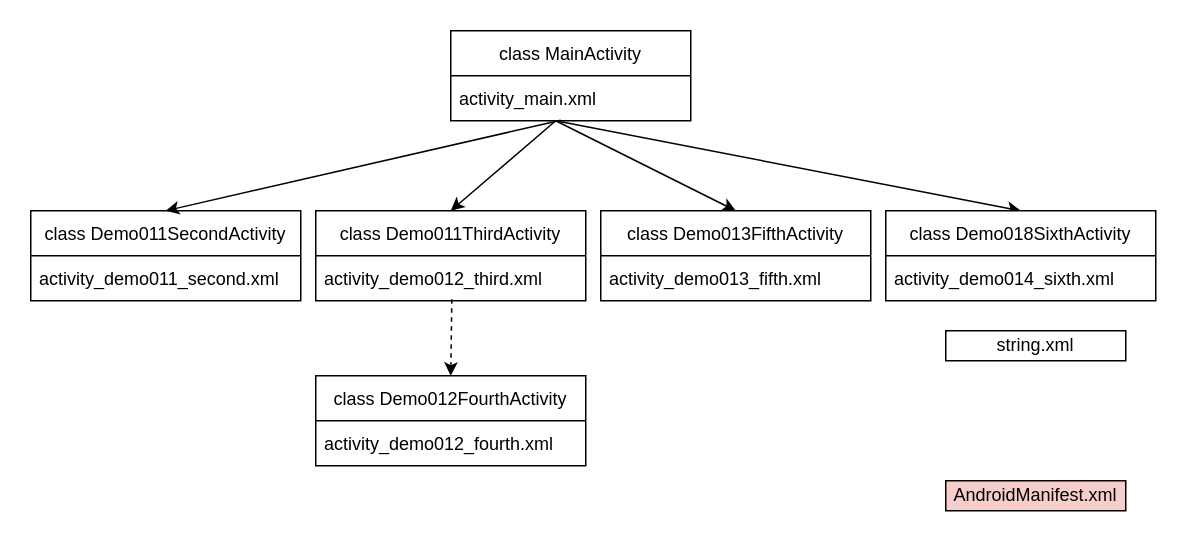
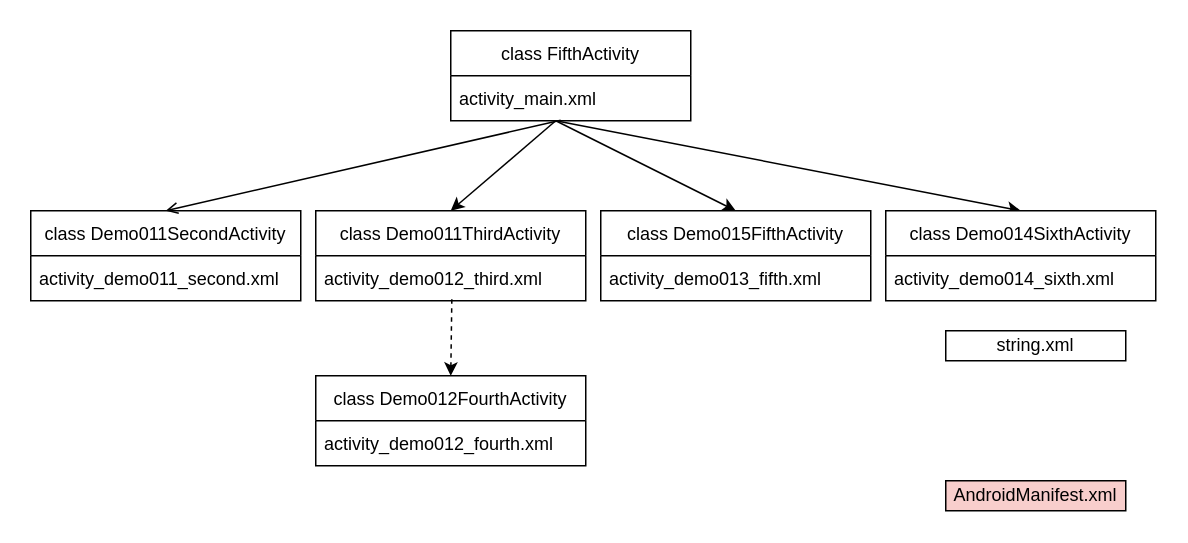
- <mxCell id="2" value="class MainActivity" style="swimlane;fontStyle=0;childLayout=stackLayout;horizontal=1;startSize=30;horizontalStack=0;resizeParent=1;resizeParentMax=0;resizeLast=0;collapsible=1;marginBottom=0;" parent="1" vertex="1"><mxGeometry x="300" y="20" width="160" height="60" as="geometry" /></mxCell>
+ <mxCell id="2" value="class FifthActivity" style="swimlane;fontStyle=0;childLayout=stackLayout;horizontal=1;startSize=30;horizontalStack=0;resizeParent=1;resizeParentMax=0;resizeLast=0;collapsible=1;marginBottom=0;" parent="1" vertex="1"><mxGeometry x="300" y="20" width="160" height="60" as="geometry" /></mxCell>
- <mxCell id="8" value="" style="endArrow=classic;html=1;rounded=0;exitX=0.458;exitY=0.989;exitDx=0;exitDy=0;exitPerimeter=0;entryX=0.5;entryY=0;entryDx=0;entryDy=0;" edge="1" parent="1" source="3" target="4"><mxGeometry width="50" height="50" relative="1" as="geometry"><mxPoint x="400" y="270" as="sourcePoint" /><mxPoint x="450" y="220" as="targetPoint" /></mxGeometry></mxCell>
+ <mxCell id="8" value="" style="endArrow=open;html=1;rounded=0;exitX=0.458;exitY=0.989;exitDx=0;exitDy=0;exitPerimeter=0;entryX=0.5;entryY=0;entryDx=0;entryDy=0;" edge="1" parent="1" source="3" target="4"><mxGeometry width="50" height="50" relative="1" as="geometry"><mxPoint x="400" y="270" as="sourcePoint" /><mxPoint x="450" y="220" as="targetPoint" /></mxGeometry></mxCell>
- <mxCell id="16" value="class Demo013FifthActivity" style="swimlane;fontStyle=0;childLayout=stackLayout;horizontal=1;startSize=30;horizontalStack=0;resizeParent=1;resizeParentMax=0;resizeLast=0;collapsible=1;marginBottom=0;" vertex="1" parent="1"><mxGeometry x="400" y="140" width="180" height="60" as="geometry" /></mxCell>
+ <mxCell id="16" value="class Demo015FifthActivity" style="swimlane;fontStyle=0;childLayout=stackLayout;horizontal=1;startSize=30;horizontalStack=0;resizeParent=1;resizeParentMax=0;resizeLast=0;collapsible=1;marginBottom=0;" vertex="1" parent="1"><mxGeometry x="400" y="140" width="180" height="60" as="geometry" /></mxCell>
- <mxCell id="14" value="class Demo018SixthActivity" style="swimlane;fontStyle=0;childLayout=stackLayout;horizontal=1;startSize=30;horizontalStack=0;resizeParent=1;resizeParentMax=0;resizeLast=0;collapsible=1;marginBottom=0;" vertex="1" parent="1"><mxGeometry x="590" y="140" width="180" height="60" as="geometry" /></mxCell>
+ <mxCell id="14" value="class Demo014SixthActivity" style="swimlane;fontStyle=0;childLayout=stackLayout;horizontal=1;startSize=30;horizontalStack=0;resizeParent=1;resizeParentMax=0;resizeLast=0;collapsible=1;marginBottom=0;" vertex="1" parent="1"><mxGeometry x="590" y="140" width="180" height="60" as="geometry" /></mxCell>
